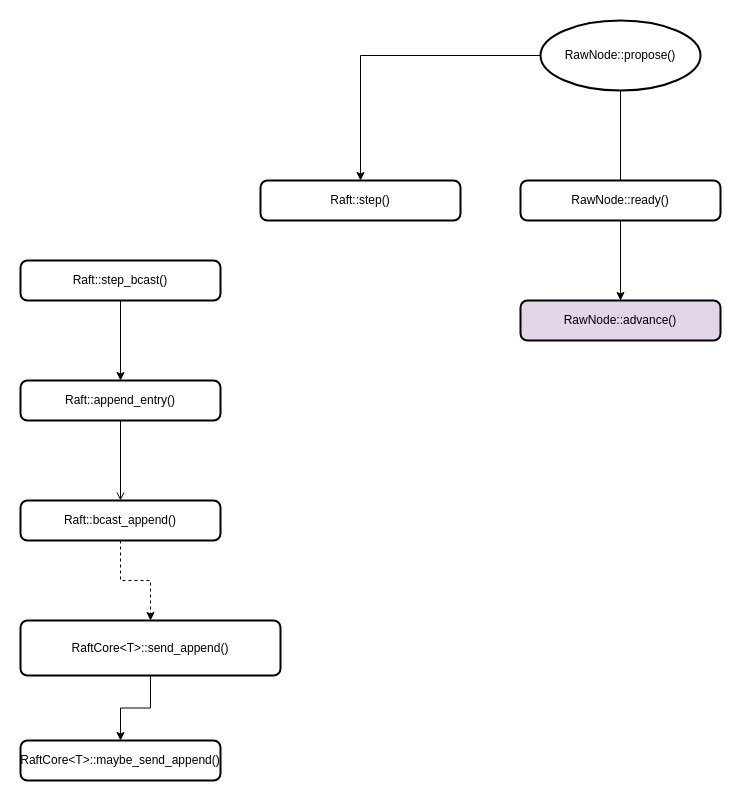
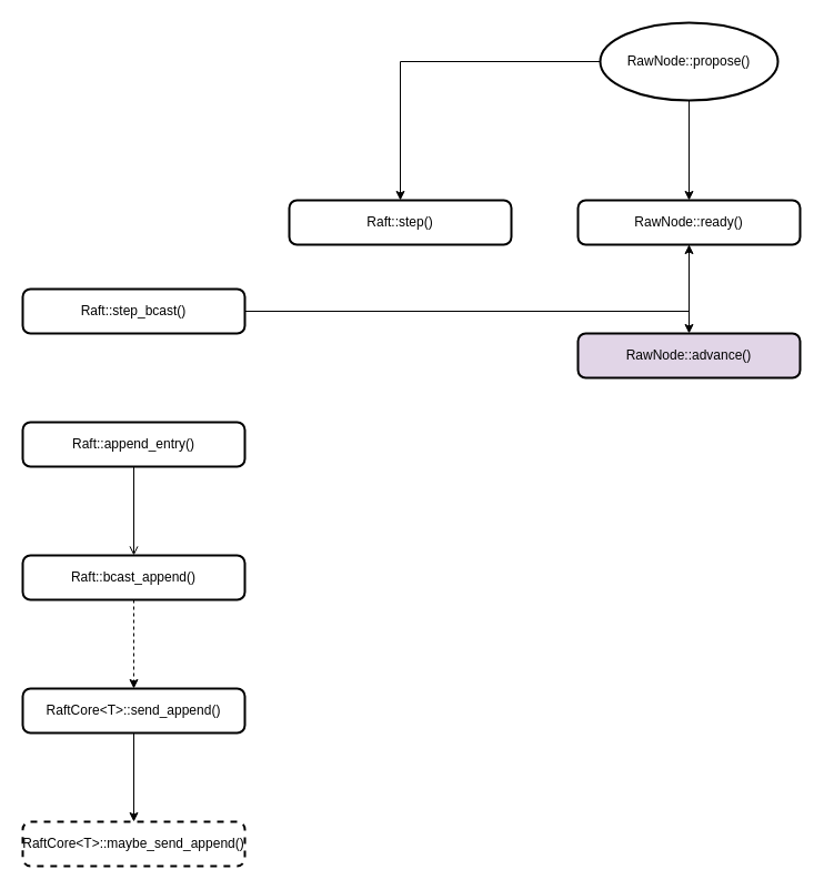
- <mxCell id="2" style="edgeStyle=orthogonalEdgeStyle;rounded=0;orthogonalLoop=1;jettySize=auto;html=1;entryX=0.5;entryY=0;entryDx=0;entryDy=0;endArrow=none;" edge="1" parent="1" source="4" target="6"><mxGeometry relative="1" as="geometry" /></mxCell>
+ <mxCell id="2" style="edgeStyle=orthogonalEdgeStyle;rounded=0;orthogonalLoop=1;jettySize=auto;html=1;entryX=0.5;entryY=0;entryDx=0;entryDy=0;" edge="1" parent="1" source="4" target="6"><mxGeometry relative="1" as="geometry" /></mxCell>
- <mxCell id="9" style="edgeStyle=orthogonalEdgeStyle;rounded=0;orthogonalLoop=1;jettySize=auto;html=1;entryX=0.5;entryY=0;entryDx=0;entryDy=0;" edge="1" parent="1" source="10" target="12"><mxGeometry relative="1" as="geometry" /></mxCell>
+ <mxCell id="9" style="edgeStyle=orthogonalEdgeStyle;rounded=0;orthogonalLoop=1;jettySize=auto;html=1;" edge="1" parent="1" source="10" target="6"><mxGeometry relative="1" as="geometry" /></mxCell>
- <mxCell id="16" value="RaftCore&amp;lt;T&amp;gt;::send_append()" style="rounded=1;whiteSpace=wrap;html=1;absoluteArcSize=1;arcSize=14;strokeWidth=2;" vertex="1" parent="1"><mxGeometry x="20" y="620" width="260" height="55" as="geometry" /></mxCell>
+ <mxCell id="16" value="RaftCore&amp;lt;T&amp;gt;::send_append()" style="rounded=1;whiteSpace=wrap;html=1;absoluteArcSize=1;arcSize=14;strokeWidth=2;" vertex="1" parent="1"><mxGeometry x="20" y="620" width="200" height="40" as="geometry" /></mxCell>
- <mxCell id="17" value="RaftCore&amp;lt;T&amp;gt;::maybe_send_append()" style="rounded=1;whiteSpace=wrap;html=1;absoluteArcSize=1;arcSize=14;strokeWidth=2;" vertex="1" parent="1"><mxGeometry x="20" y="740" width="200" height="40" as="geometry" /></mxCell>
+ <mxCell id="17" value="RaftCore&amp;lt;T&amp;gt;::maybe_send_append()" style="rounded=1;whiteSpace=wrap;html=1;absoluteArcSize=1;arcSize=14;strokeWidth=2;dashed=1;" vertex="1" parent="1"><mxGeometry x="20" y="740" width="200" height="40" as="geometry" /></mxCell>
